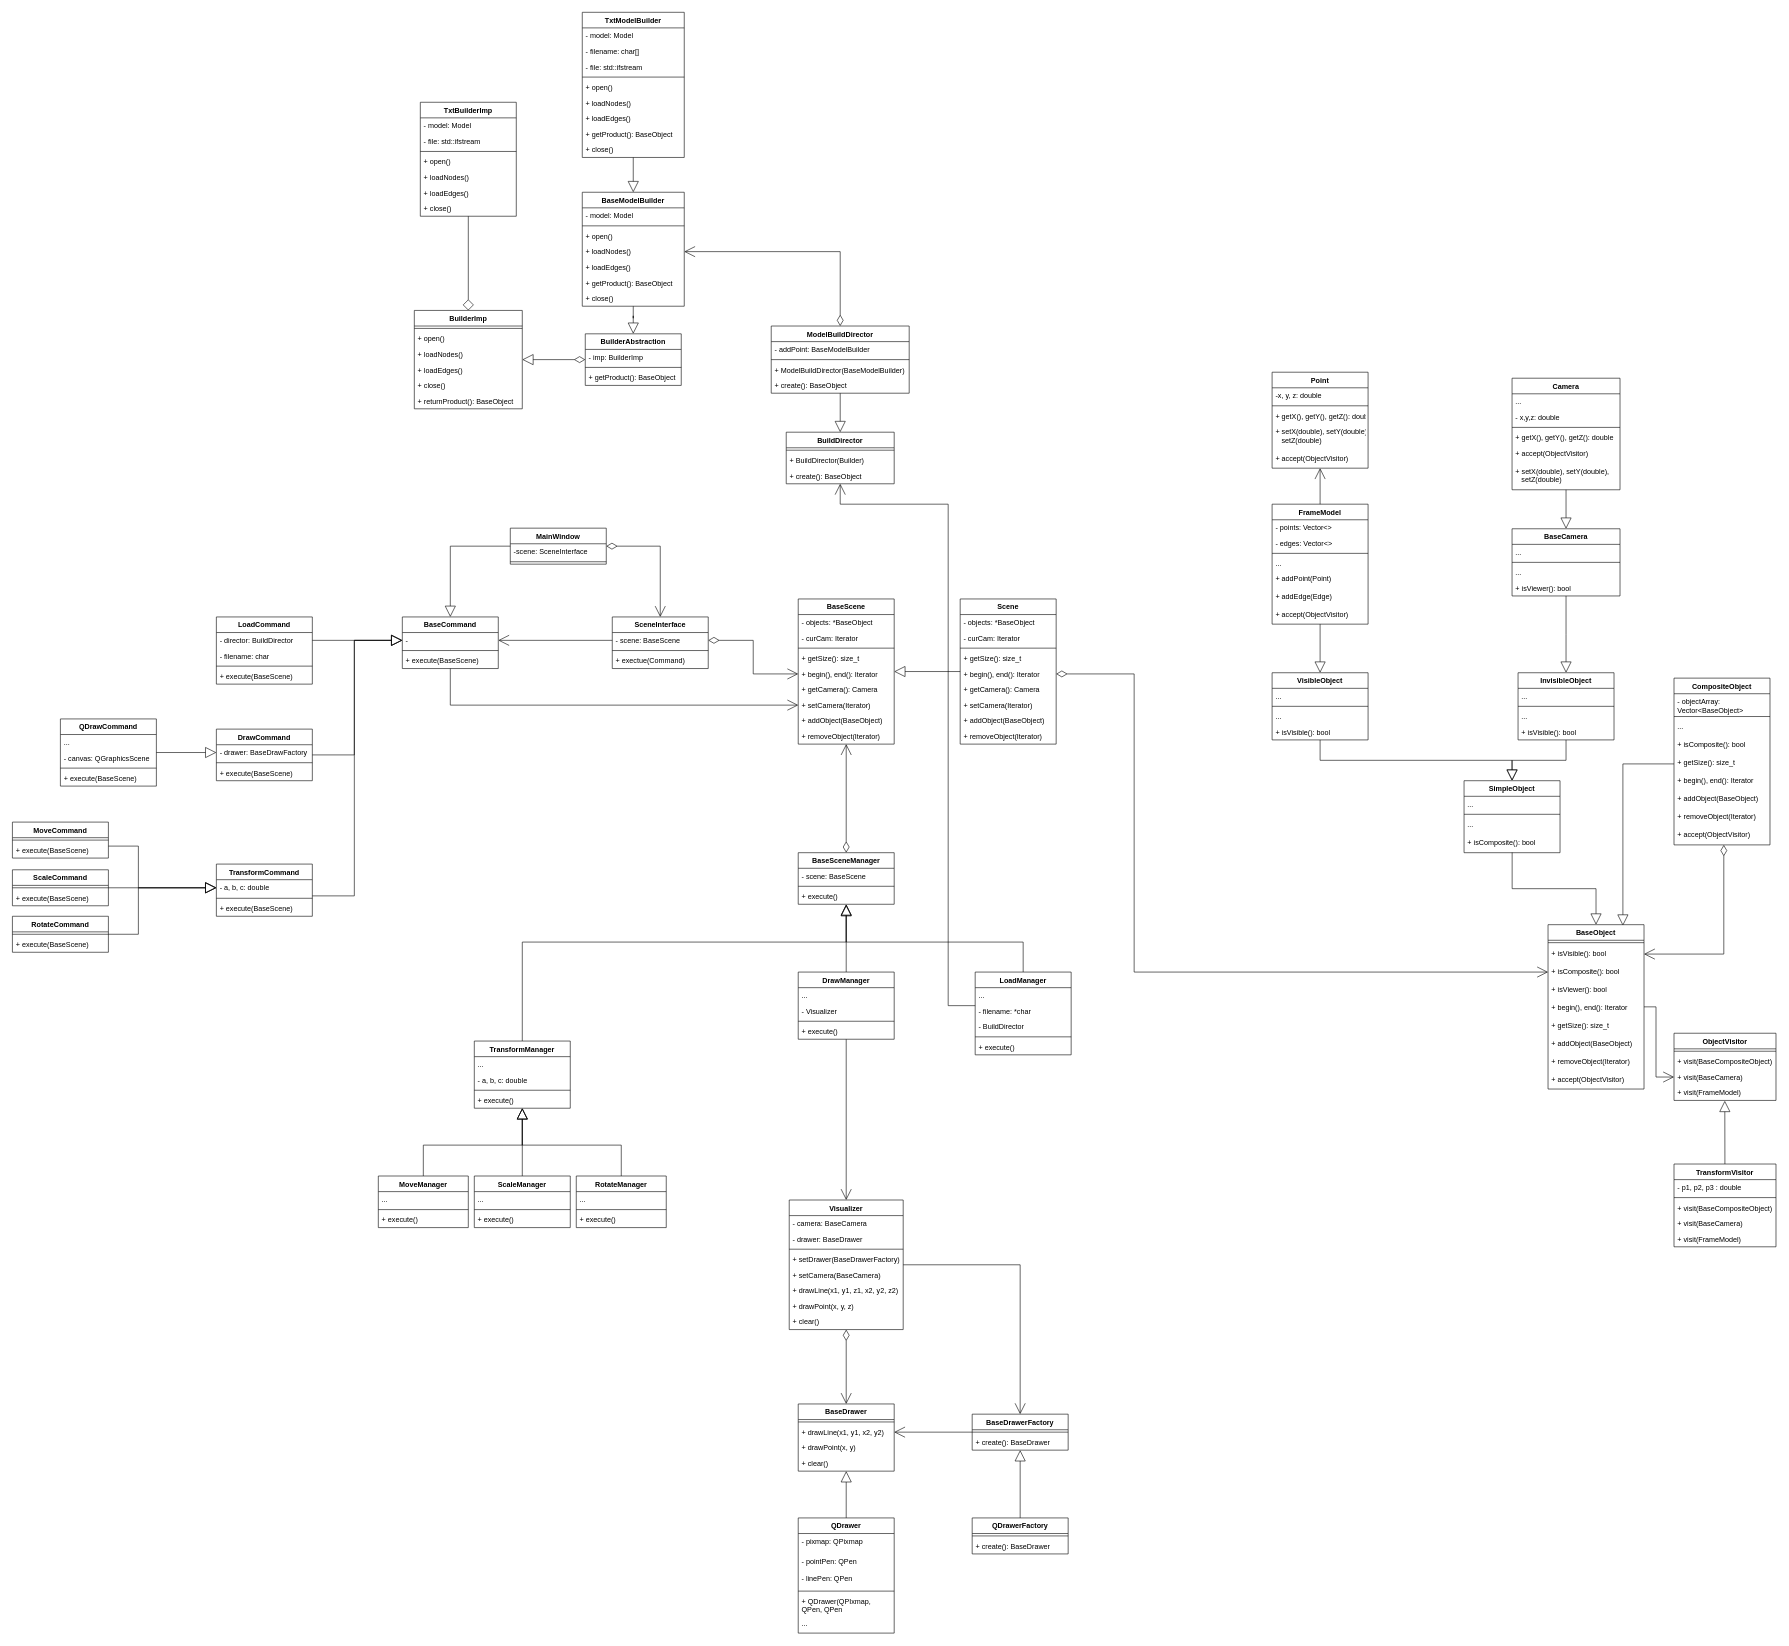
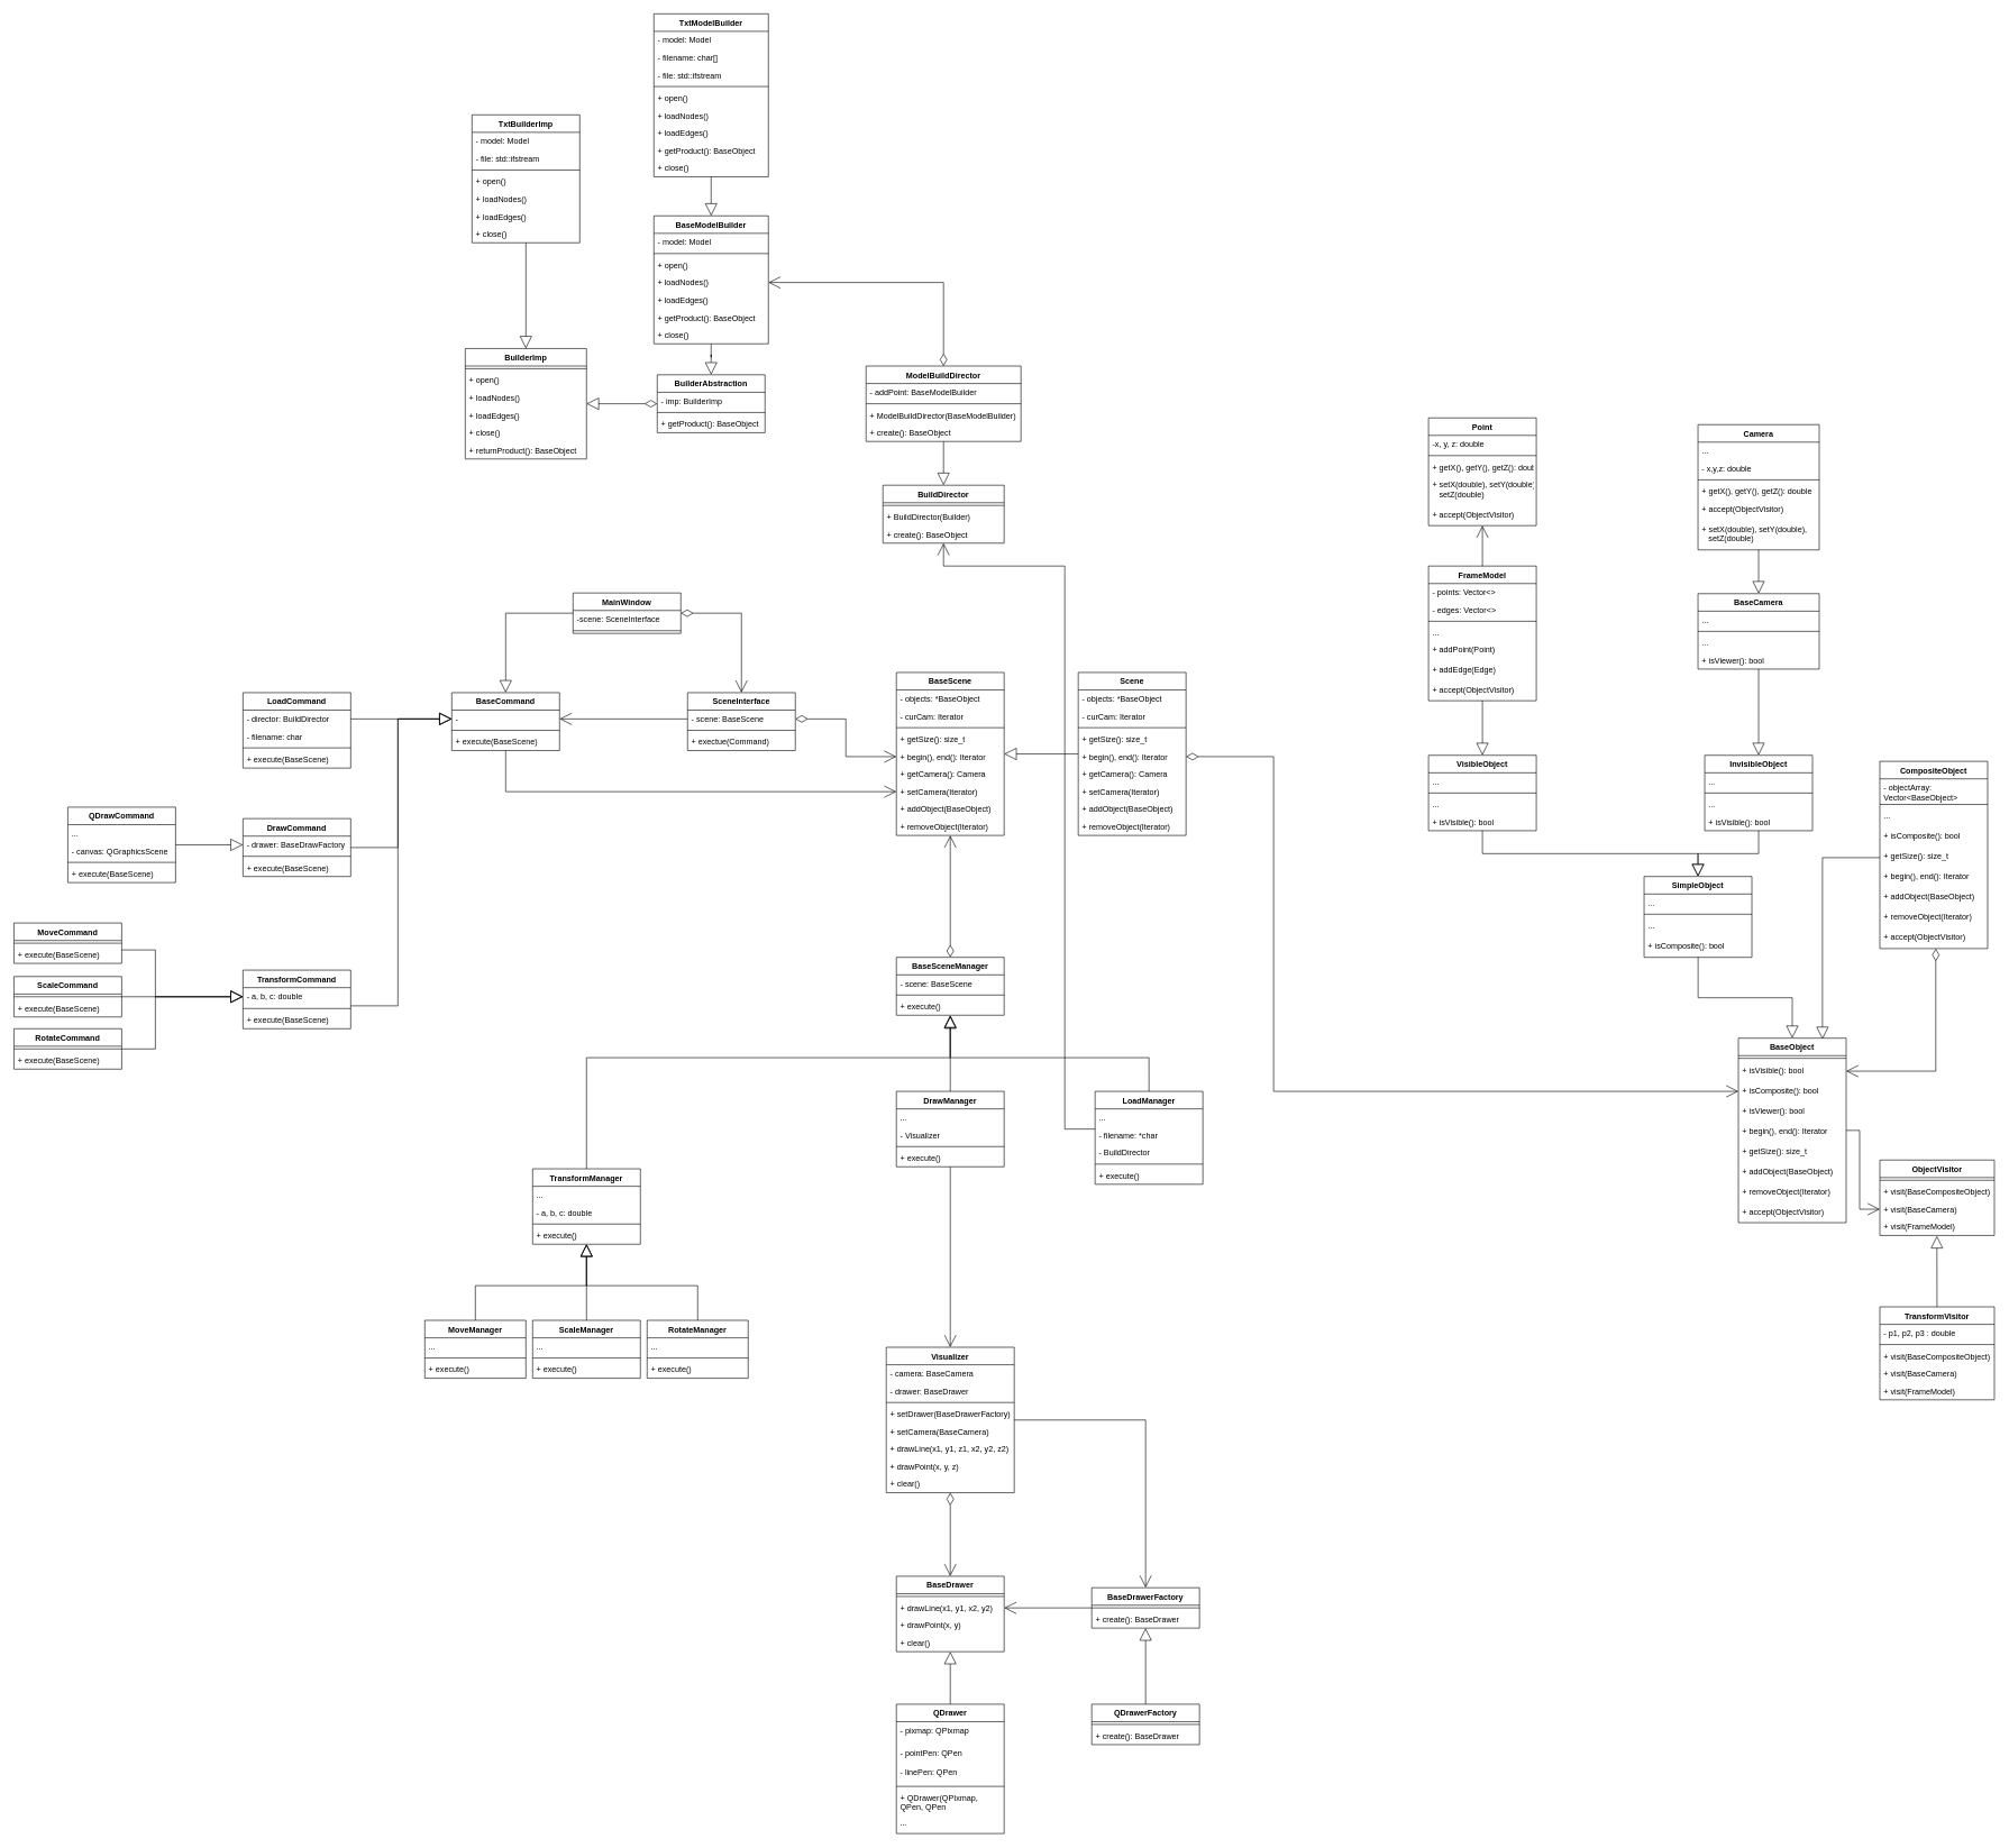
- <mxCell id="11" style="edgeStyle=orthogonalEdgeStyle;rounded=0;orthogonalLoop=1;jettySize=auto;html=1;entryX=0.5;entryY=0;entryDx=0;entryDy=0;startArrow=none;startFill=0;startSize=16;endArrow=diamond;endFill=0;endSize=16;" parent="1" source="33" target="55" edge="1"><mxGeometry relative="1" as="geometry" /></mxCell>
+ <mxCell id="11" style="edgeStyle=orthogonalEdgeStyle;rounded=0;orthogonalLoop=1;jettySize=auto;html=1;entryX=0.5;entryY=0;entryDx=0;entryDy=0;startArrow=none;startFill=0;startSize=16;endArrow=block;endFill=0;endSize=16;" parent="1" source="33" target="55" edge="1"><mxGeometry relative="1" as="geometry" /></mxCell>
